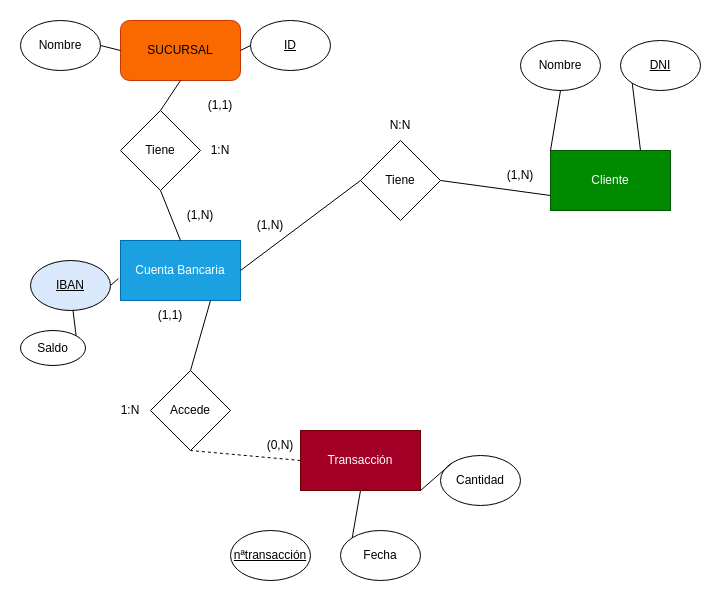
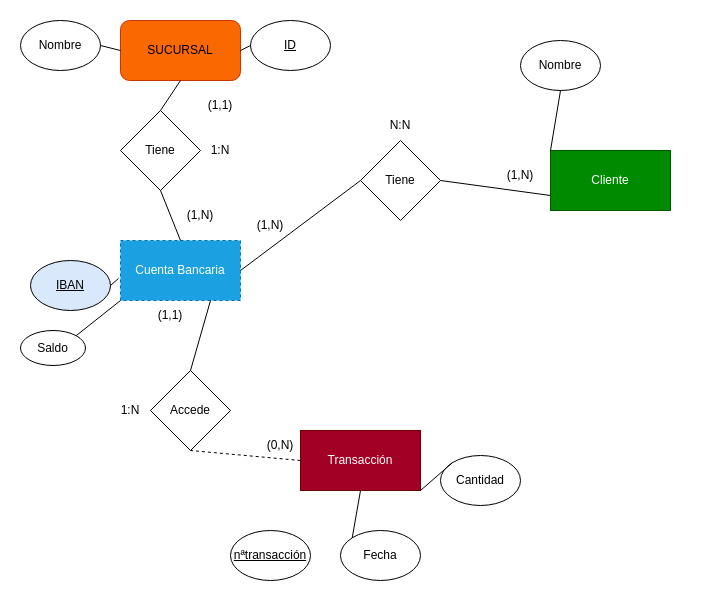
- <mxCell id="8" value="&lt;u&gt;DNI&lt;/u&gt;" style="ellipse;whiteSpace=wrap;html=1;" vertex="1" parent="1"><mxGeometry x="620" y="40" width="80" height="50" as="geometry" /></mxCell>
- <mxCell id="14" value="" style="endArrow=none;html=1;rounded=0;entryX=0;entryY=1;entryDx=0;entryDy=0;exitX=0.75;exitY=0;exitDx=0;exitDy=0;" edge="1" parent="1" source="3" target="8"><mxGeometry width="50" height="50" relative="1" as="geometry"><mxPoint x="610" y="140" as="sourcePoint" /><mxPoint x="660" y="90" as="targetPoint" /></mxGeometry></mxCell>
- <mxCell id="2" value="Cuenta Bancaria" style="rounded=0;whiteSpace=wrap;html=1;fillColor=#1ba1e2;fontColor=#ffffff;strokeColor=#006EAF;" vertex="1" parent="1"><mxGeometry x="120" y="240" width="120" height="60" as="geometry" /></mxCell>
+ <mxCell id="2" value="Cuenta Bancaria" style="rounded=0;whiteSpace=wrap;html=1;fillColor=#1ba1e2;fontColor=#ffffff;strokeColor=#006EAF;dashed=1;" vertex="1" parent="1"><mxGeometry x="120" y="240" width="120" height="60" as="geometry" /></mxCell>
- <mxCell id="38" style="rounded=0;orthogonalLoop=1;jettySize=auto;html=1;exitX=1;exitY=0;exitDx=0;exitDy=0;jumpSize=5;endArrow=none;endFill=0;" edge="1" parent="1" source="39" target="32"><mxGeometry relative="1" as="geometry" /></mxCell>
+ <mxCell id="38" style="rounded=0;orthogonalLoop=1;jettySize=auto;html=1;exitX=1;exitY=0;exitDx=0;exitDy=0;entryX=0;entryY=1;entryDx=0;entryDy=0;jumpSize=5;endArrow=none;endFill=0;" edge="1" parent="1" source="39" target="2"><mxGeometry relative="1" as="geometry" /></mxCell>
